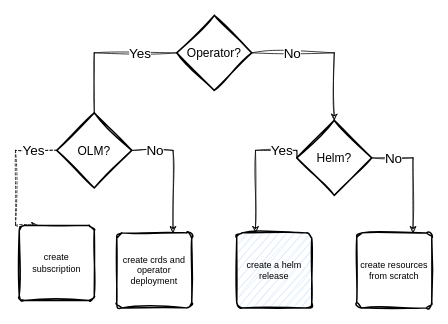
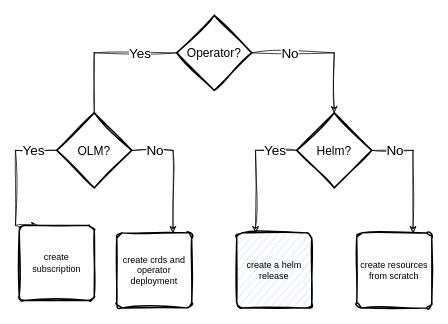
- <mxCell id="16" value="Helm?" style="strokeWidth=2;html=1;shape=mxgraph.flowchart.decision;whiteSpace=wrap;fontSize=16;sketch=1;curveFitting=1;jiggle=2;" parent="1" vertex="1"><mxGeometry x="395" y="160" width="100" height="100" as="geometry" /></mxCell>
+ <mxCell id="16" value="Helm?" style="strokeWidth=2;html=1;shape=mxgraph.flowchart.decision;whiteSpace=wrap;fontSize=16;sketch=1;curveFitting=1;jiggle=2;" parent="1" vertex="1"><mxGeometry x="395" y="150" width="100" height="100" as="geometry" /></mxCell>
- <mxCell id="9" style="edgeStyle=orthogonalEdgeStyle;rounded=0;orthogonalLoop=1;jettySize=auto;html=1;entryX=0.25;entryY=0;entryDx=0;entryDy=0;exitX=0;exitY=0.5;exitDx=0;exitDy=0;exitPerimeter=0;sketch=1;curveFitting=1;jiggle=2;dashed=1;" parent="1" source="11" target="17" edge="1"><mxGeometry relative="1" as="geometry"><Array as="points"><mxPoint x="20" y="200" /></Array></mxGeometry></mxCell>
+ <mxCell id="9" style="edgeStyle=orthogonalEdgeStyle;rounded=0;orthogonalLoop=1;jettySize=auto;html=1;entryX=0.25;entryY=0;entryDx=0;entryDy=0;exitX=0;exitY=0.5;exitDx=0;exitDy=0;exitPerimeter=0;sketch=1;curveFitting=1;jiggle=2;" parent="1" source="11" target="17" edge="1"><mxGeometry relative="1" as="geometry"><Array as="points"><mxPoint x="20" y="200" /></Array></mxGeometry></mxCell>
